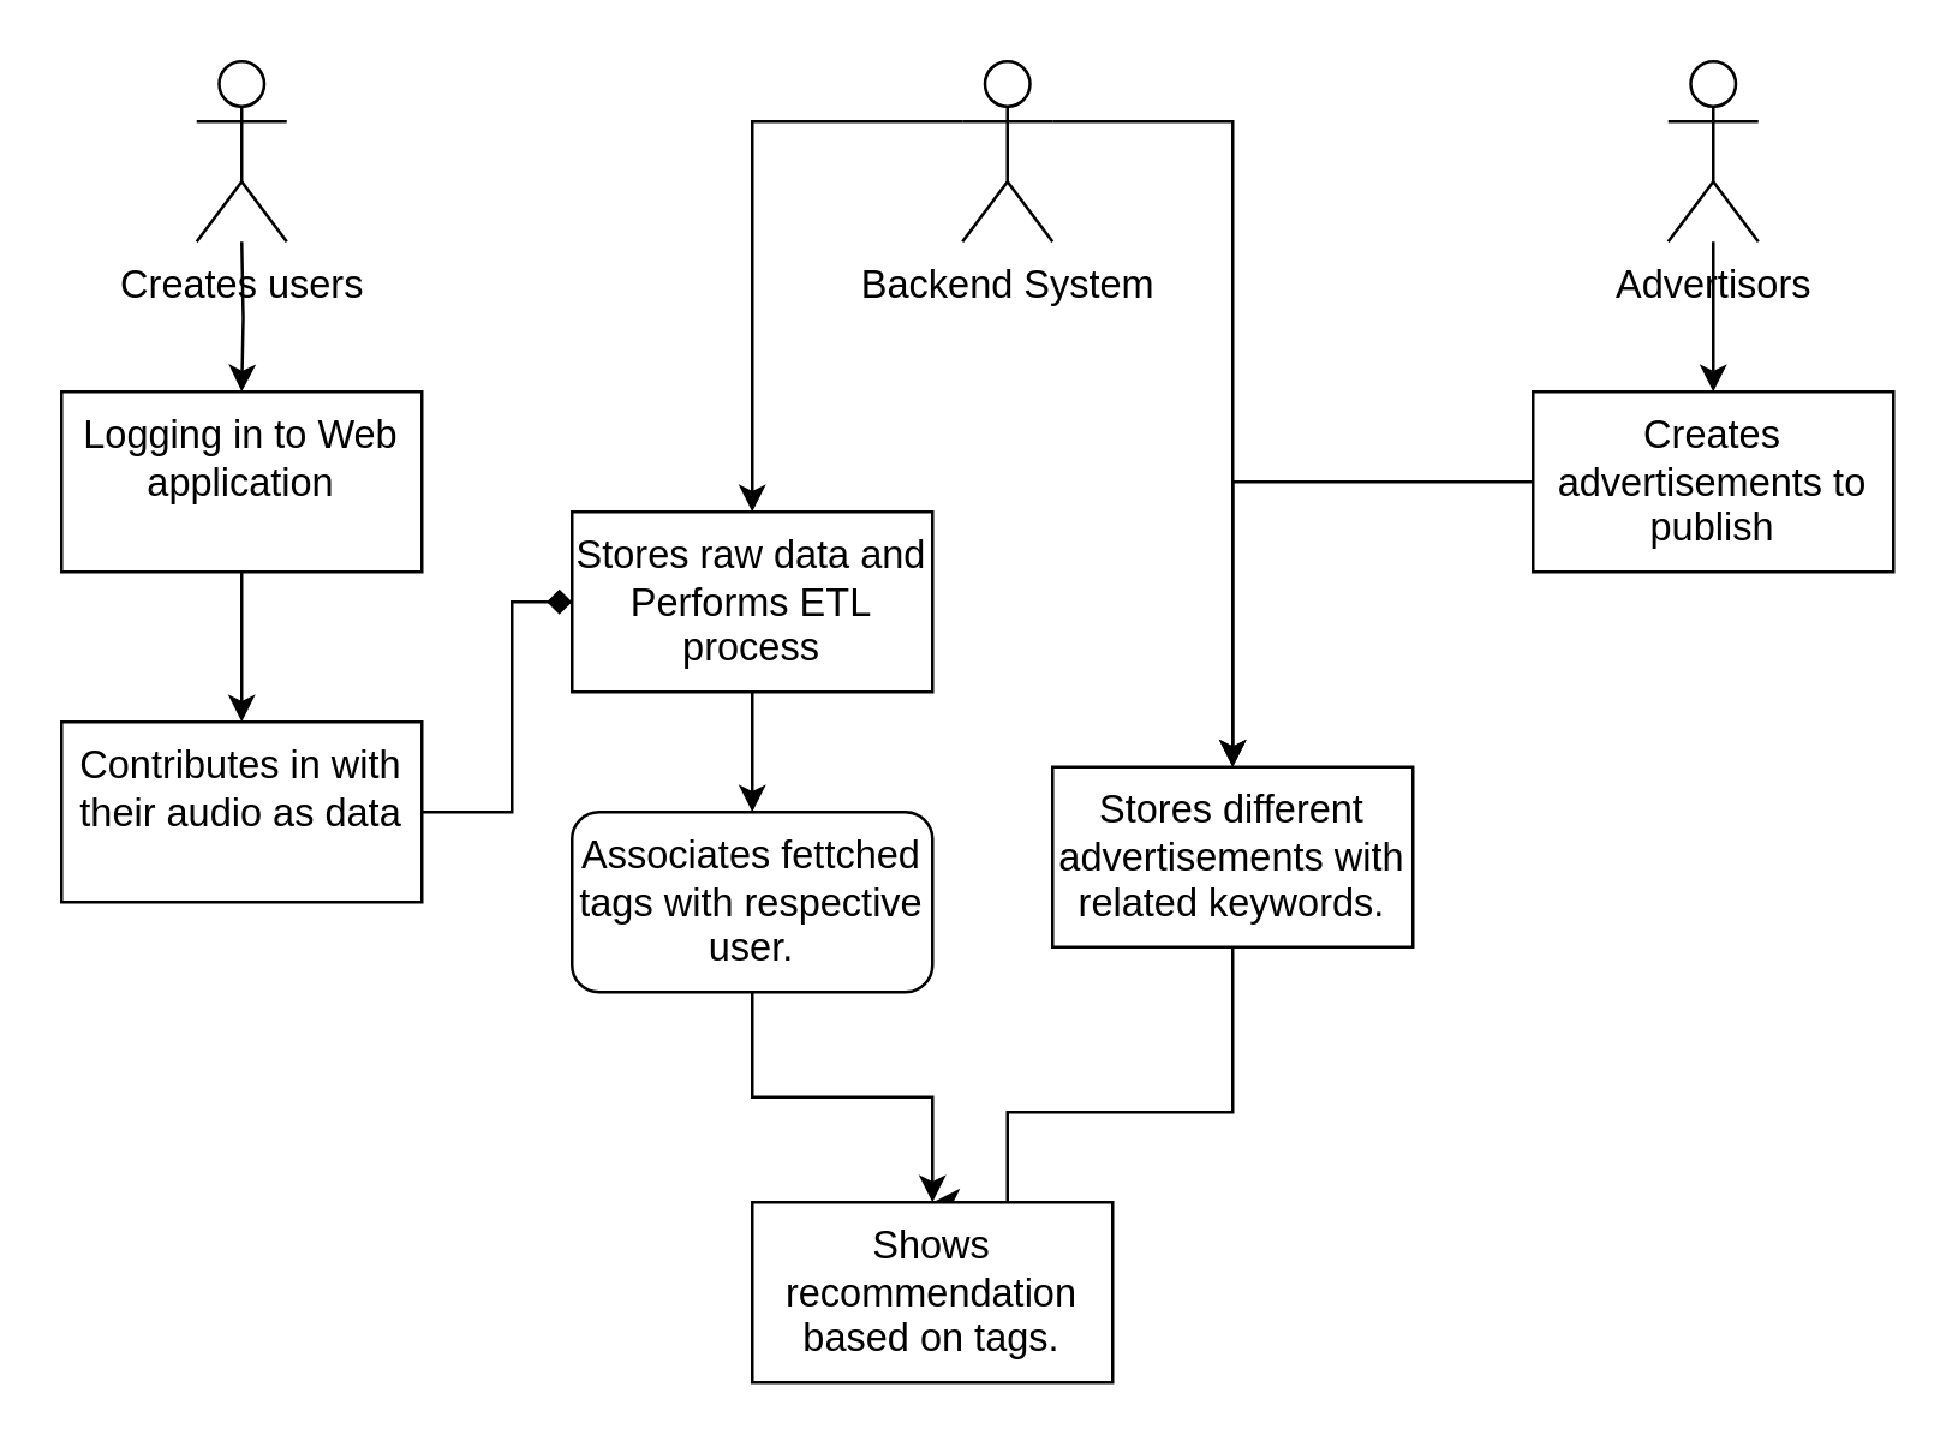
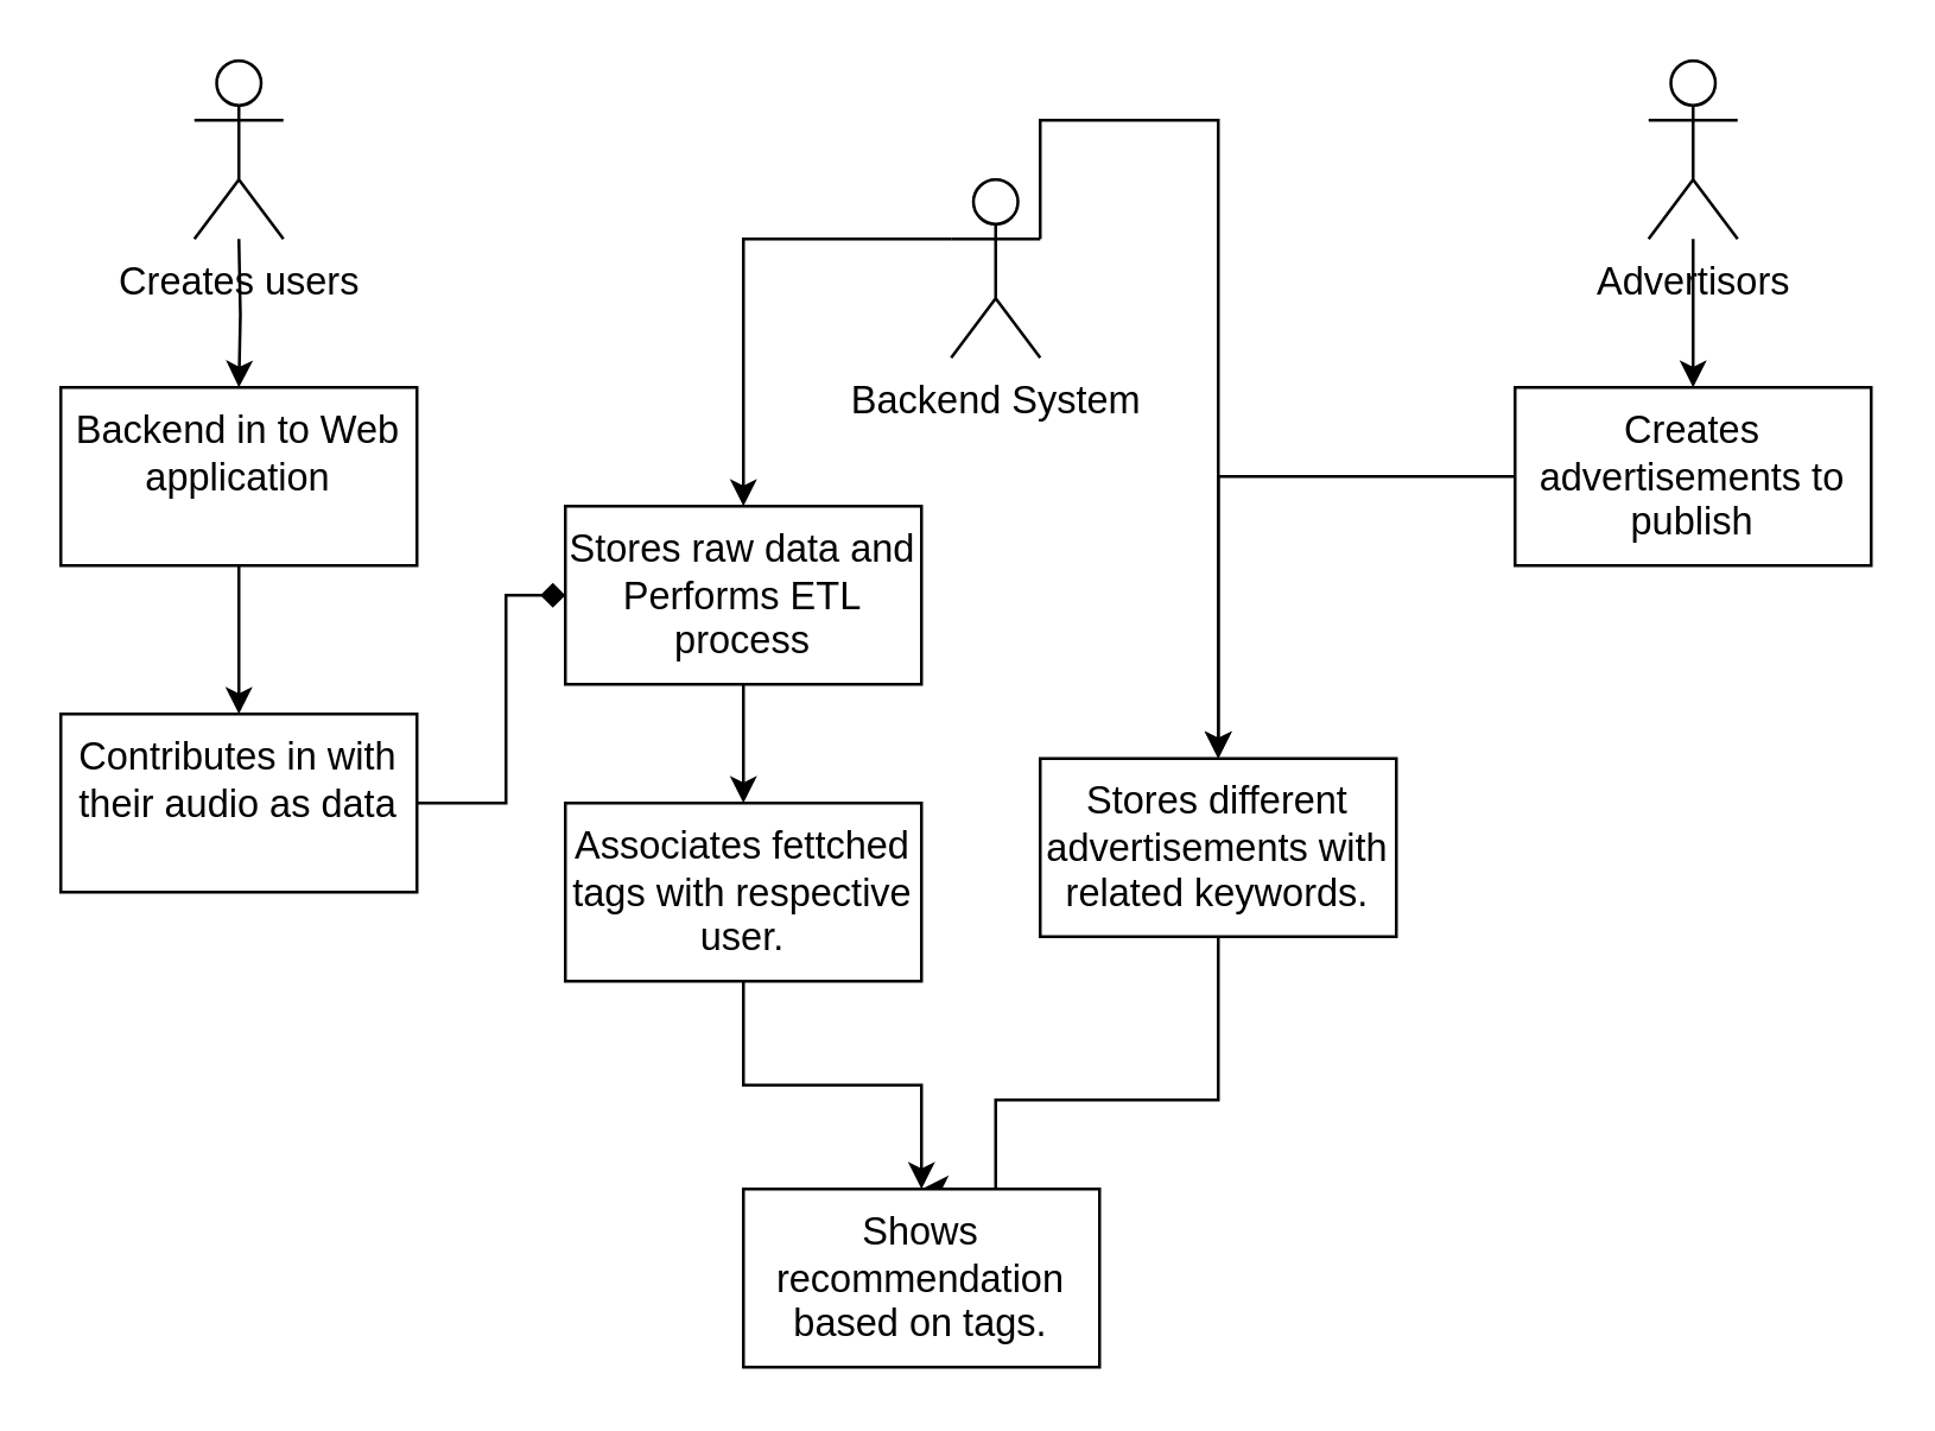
- <mxCell id="15" value="Backend System" style="shape=umlActor;verticalLabelPosition=bottom;verticalAlign=top;html=1;outlineConnect=0;fontSize=13;" parent="1" vertex="1"><mxGeometry x="320" y="20" width="30" height="60" as="geometry" /></mxCell>
+ <mxCell id="15" value="Backend System" style="shape=umlActor;verticalLabelPosition=bottom;verticalAlign=top;html=1;outlineConnect=0;fontSize=13;" parent="1" vertex="1"><mxGeometry x="320" y="60" width="30" height="60" as="geometry" /></mxCell>
- <mxCell id="7" value="&lt;span&gt;Logging in to Web application&lt;/span&gt;" style="whiteSpace=wrap;html=1;fontSize=13;verticalAlign=top;" parent="1" vertex="1"><mxGeometry x="20" y="130" width="120" height="60" as="geometry" /></mxCell>
+ <mxCell id="7" value="&lt;span&gt;Backend in to Web application&lt;/span&gt;" style="whiteSpace=wrap;html=1;fontSize=13;verticalAlign=top;" parent="1" vertex="1"><mxGeometry x="20" y="130" width="120" height="60" as="geometry" /></mxCell>
- <mxCell id="20" value="Associates fettched tags with respective user." style="whiteSpace=wrap;html=1;fontSize=13;verticalAlign=top;rounded=1;" parent="1" vertex="1"><mxGeometry x="190" y="270" width="120" height="60" as="geometry" /></mxCell>
+ <mxCell id="20" value="Associates fettched tags with respective user." style="whiteSpace=wrap;html=1;fontSize=13;verticalAlign=top;" parent="1" vertex="1"><mxGeometry x="190" y="270" width="120" height="60" as="geometry" /></mxCell>
